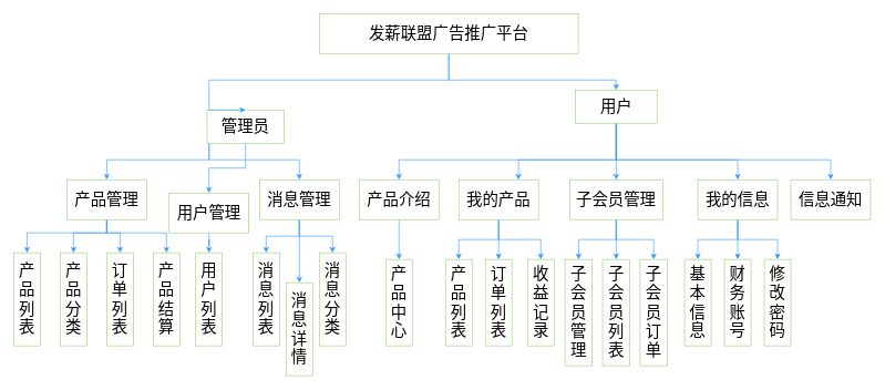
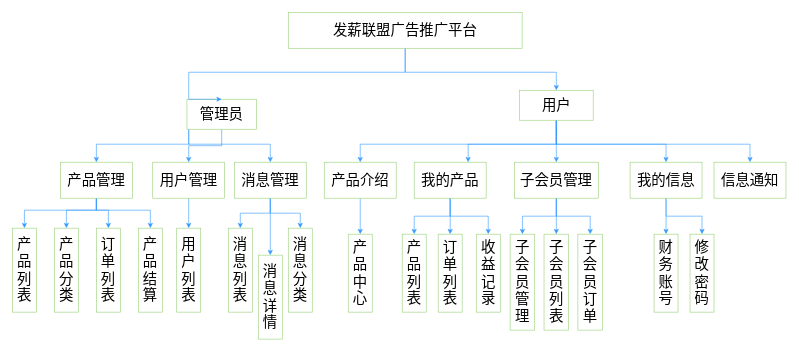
- <mxCell id="55" value="用户" style="rounded=0;whiteSpace=wrap;html=1;fontSize=24;strokeColor=#97D077;" vertex="1" parent="1"><mxGeometry x="865.5" y="135" width="123" height="50" as="geometry" /></mxCell>
+ <mxCell id="55" value="用户" style="rounded=0;whiteSpace=wrap;html=1;fontSize=24;strokeColor=#97D077;" vertex="1" parent="1"><mxGeometry x="865.5" y="150" width="123" height="50" as="geometry" /></mxCell>
- <mxCell id="8" value="用户管理" style="rounded=0;whiteSpace=wrap;html=1;fontSize=24;strokeColor=#97D077;" vertex="1" parent="1"><mxGeometry x="254" y="290" width="120" height="60" as="geometry" /></mxCell>
+ <mxCell id="8" value="用户管理" style="rounded=0;whiteSpace=wrap;html=1;fontSize=24;strokeColor=#97D077;" vertex="1" parent="1"><mxGeometry x="254" y="270" width="120" height="60" as="geometry" /></mxCell>
- <mxCell id="35" style="edgeStyle=orthogonalEdgeStyle;rounded=0;orthogonalLoop=1;jettySize=auto;html=1;fontSize=24;strokeColor=#3399FF;" edge="1" parent="1" source="38" target="48"><mxGeometry relative="1" as="geometry" /></mxCell>
- <mxCell id="48" value="基本信息" style="rounded=0;whiteSpace=wrap;html=1;fontSize=24;strokeColor=#97D077;" vertex="1" parent="1"><mxGeometry x="1030" y="390" width="40" height="130" as="geometry" /></mxCell>
